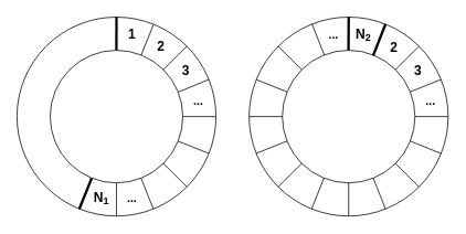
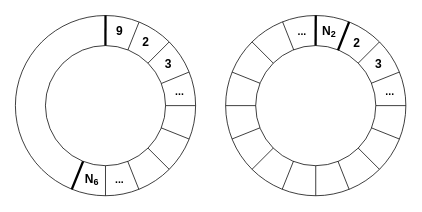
- <mxCell id="13" value="&lt;b&gt;&lt;font style=&quot;font-size: 16px;&quot;&gt;1&lt;/font&gt;&lt;/b&gt;" style="text;html=1;strokeColor=none;fillColor=none;align=center;verticalAlign=middle;whiteSpace=wrap;rounded=0;fontFamily=Helvetica;" parent="1" vertex="1"><mxGeometry x="149" y="31" width="20" height="20" as="geometry" /></mxCell>
+ <mxCell id="13" value="&lt;b&gt;&lt;font style=&quot;font-size: 16px;&quot;&gt;9&lt;/font&gt;&lt;/b&gt;" style="text;html=1;strokeColor=none;fillColor=none;align=center;verticalAlign=middle;whiteSpace=wrap;rounded=0;fontFamily=Helvetica;" parent="1" vertex="1"><mxGeometry x="149" y="31" width="20" height="20" as="geometry" /></mxCell>
- <mxCell id="17" value="&lt;b&gt;&lt;font style=&quot;&quot;&gt;&lt;span style=&quot;font-size: 16px;&quot;&gt;N&lt;/span&gt;&lt;sub style=&quot;&quot;&gt;&lt;font style=&quot;font-size: 12px;&quot;&gt;1&lt;/font&gt;&lt;/sub&gt;&lt;/font&gt;&lt;/b&gt;" style="text;html=1;strokeColor=none;fillColor=none;align=center;verticalAlign=middle;whiteSpace=wrap;rounded=0;fontFamily=Helvetica;" parent="1" vertex="1"><mxGeometry x="112" y="228" width="20" height="20" as="geometry" /></mxCell>
+ <mxCell id="17" value="&lt;b&gt;&lt;font style=&quot;&quot;&gt;&lt;span style=&quot;font-size: 16px;&quot;&gt;N&lt;/span&gt;&lt;sub style=&quot;&quot;&gt;&lt;font style=&quot;font-size: 12px;&quot;&gt;6&lt;/font&gt;&lt;/sub&gt;&lt;/font&gt;&lt;/b&gt;" style="text;html=1;strokeColor=none;fillColor=none;align=center;verticalAlign=middle;whiteSpace=wrap;rounded=0;fontFamily=Helvetica;" parent="1" vertex="1"><mxGeometry x="112" y="228" width="20" height="20" as="geometry" /></mxCell>
